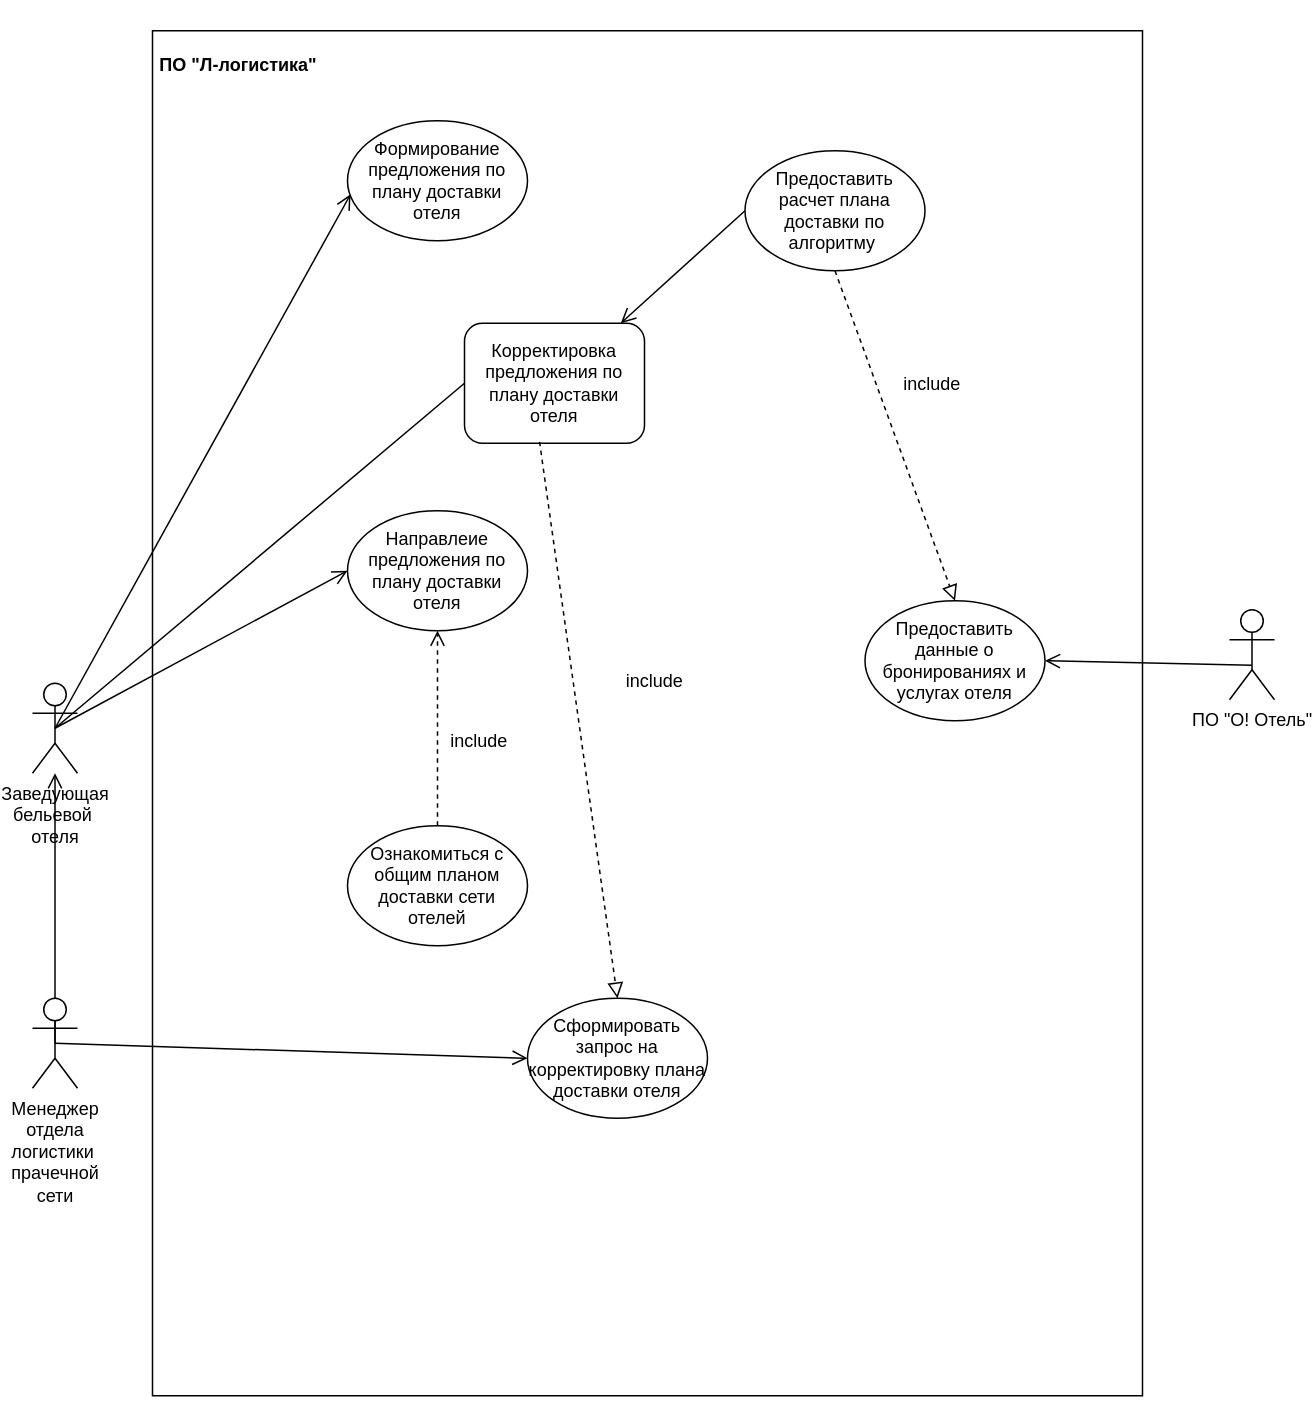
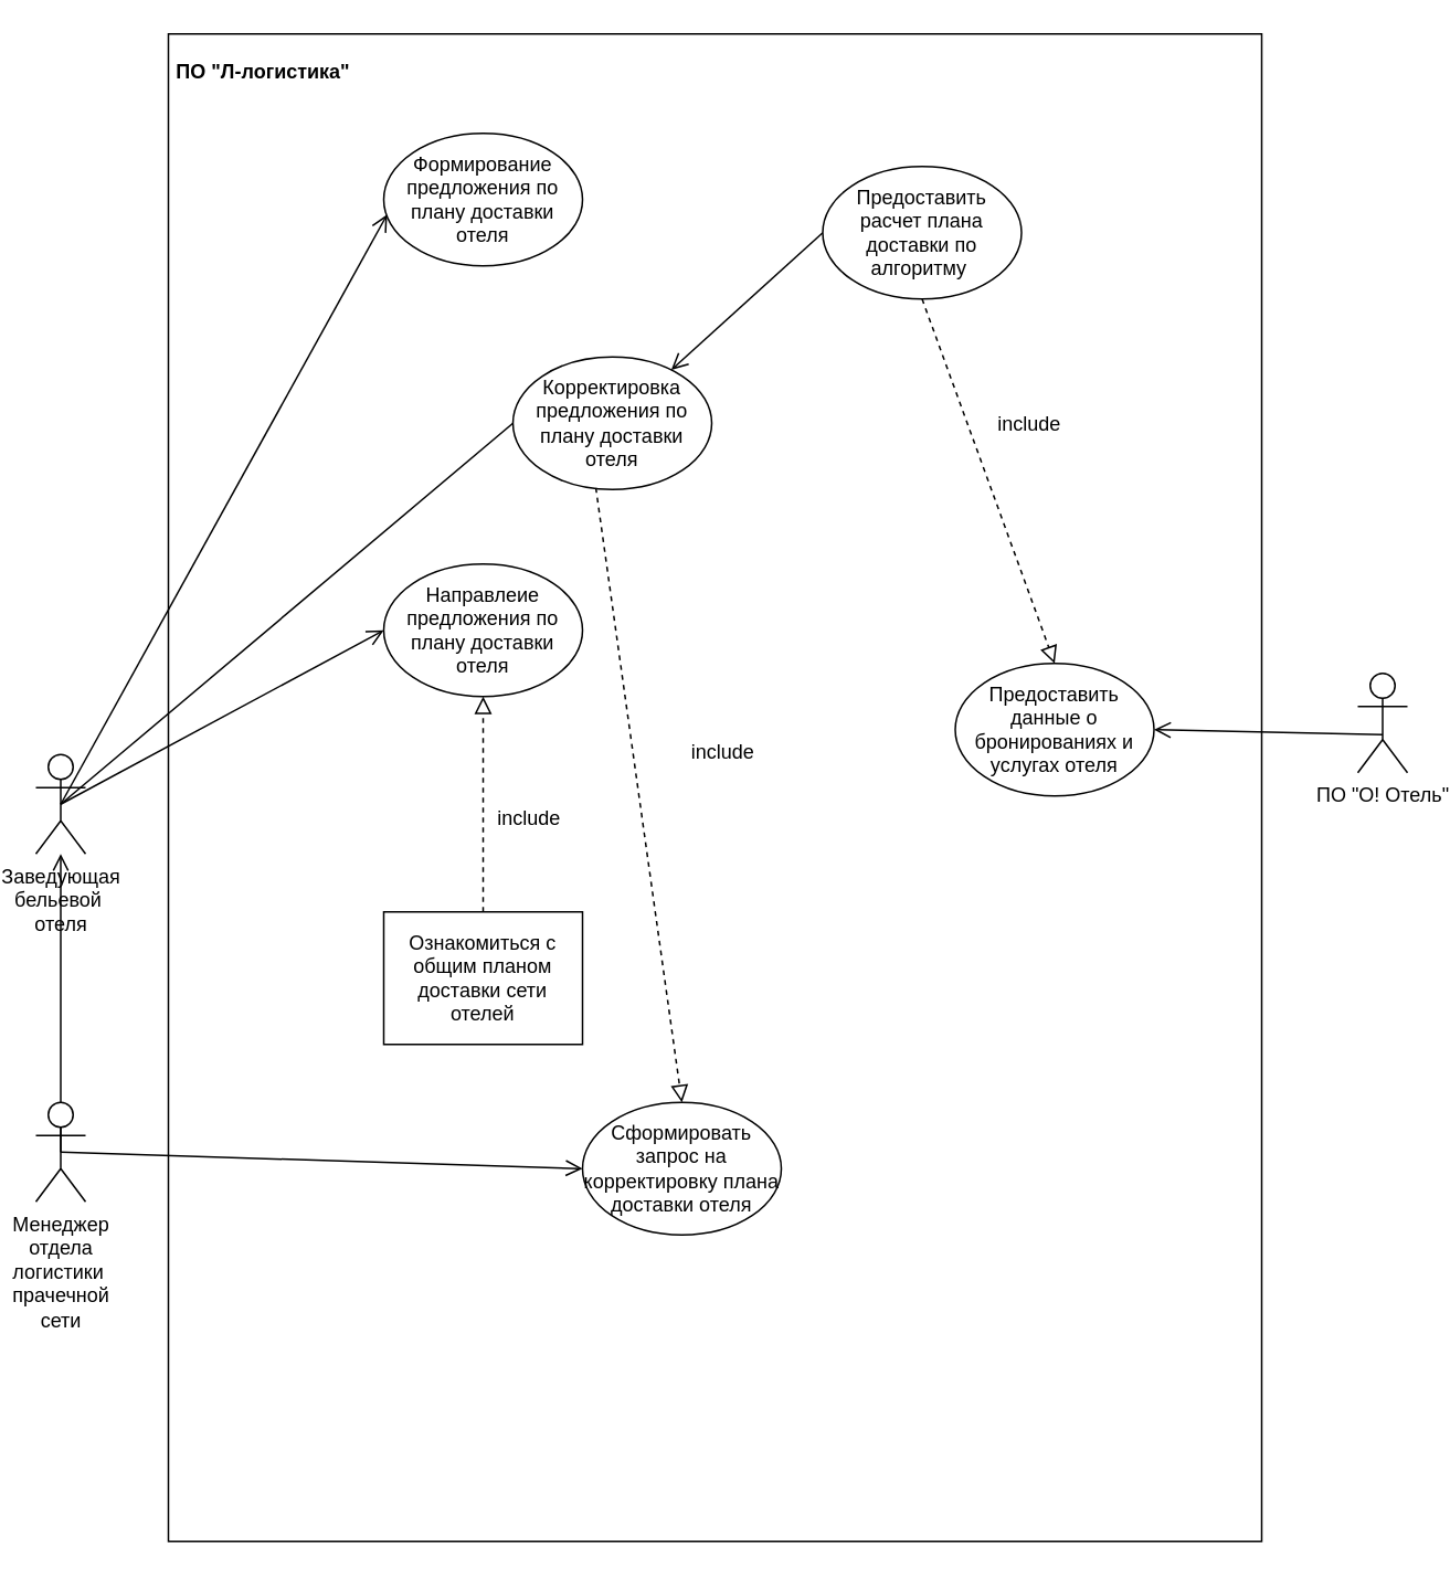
- <mxCell id="18" value="Корректировка предложения по плану доставки отеля" style="whiteSpace=wrap;html=1;rounded=1;" vertex="1" parent="1"><mxGeometry x="308" y="215" width="120" height="80" as="geometry" /></mxCell>
+ <mxCell id="18" value="Корректировка предложения по плану доставки отеля" style="ellipse;whiteSpace=wrap;html=1;" vertex="1" parent="1"><mxGeometry x="308" y="215" width="120" height="80" as="geometry" /></mxCell>
- <mxCell id="21" value="" style="endArrow=open;startArrow=none;endFill=0;startFill=0;endSize=8;html=1;verticalAlign=bottom;dashed=1;labelBackgroundColor=none;rounded=0;exitX=0.5;exitY=0;exitDx=0;exitDy=0;fontStyle=1;" edge="1" parent="1" source="20" target="19"><mxGeometry width="160" relative="1" as="geometry"><mxPoint x="910" y="118" as="sourcePoint" /><mxPoint x="1100" y="178" as="targetPoint" /></mxGeometry></mxCell>
+ <mxCell id="21" value="" style="endArrow=block;startArrow=none;endFill=0;startFill=0;endSize=8;html=1;verticalAlign=bottom;dashed=1;labelBackgroundColor=none;rounded=0;exitX=0.5;exitY=0;exitDx=0;exitDy=0;fontStyle=1" edge="1" parent="1" source="20" target="19"><mxGeometry width="160" relative="1" as="geometry"><mxPoint x="910" y="118" as="sourcePoint" /><mxPoint x="1100" y="178" as="targetPoint" /></mxGeometry></mxCell>
- <mxCell id="20" value="Ознакомиться с общим планом доставки сети отелей" style="ellipse;whiteSpace=wrap;html=1;" vertex="1" parent="1"><mxGeometry x="230" y="550" width="120" height="80" as="geometry" /></mxCell>
+ <mxCell id="20" value="Ознакомиться с общим планом доставки сети отелей" style="whiteSpace=wrap;html=1;rounded=0;" vertex="1" parent="1"><mxGeometry x="230" y="550" width="120" height="80" as="geometry" /></mxCell>
